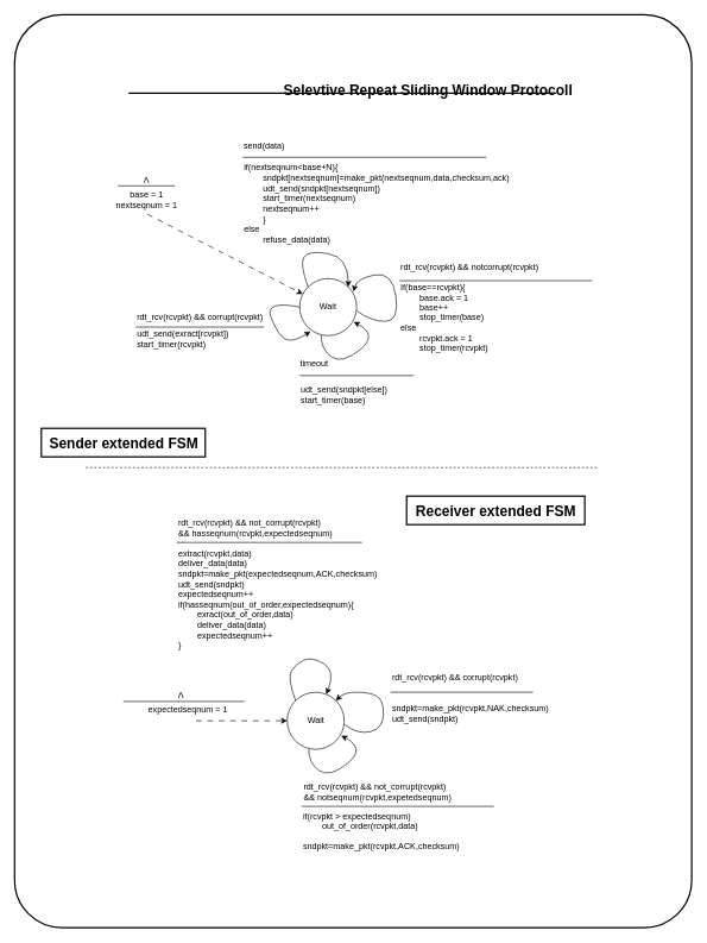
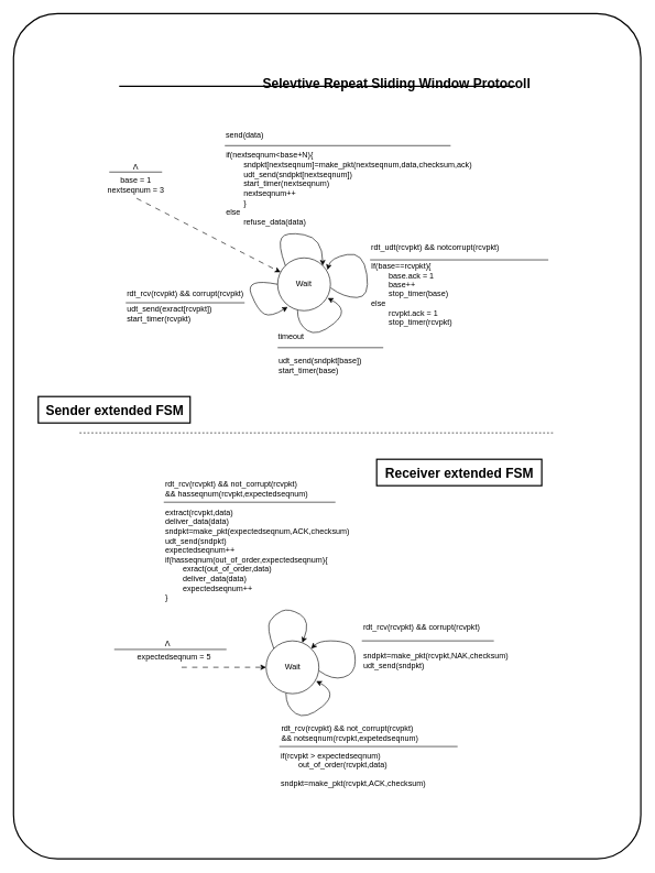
- <mxCell id="4" value="base = 1&lt;br&gt;nextseqnum = 1" style="text;html=1;align=center;verticalAlign=middle;resizable=0;points=[];autosize=1;labelBackgroundColor=none;" vertex="1" parent="1"><mxGeometry x="150" y="260" width="110" height="40" as="geometry" /></mxCell>
+ <mxCell id="4" value="base = 1&lt;br&gt;nextseqnum = 3" style="text;html=1;align=center;verticalAlign=middle;resizable=0;points=[];autosize=1;labelBackgroundColor=none;" vertex="1" parent="1"><mxGeometry x="150" y="260" width="110" height="40" as="geometry" /></mxCell>
- <mxCell id="5" value="rdt_rcv(rcvpkt) &amp;amp;&amp;amp; notcorrupt(rcvpkt)" style="text;html=1;align=left;verticalAlign=middle;resizable=0;points=[];autosize=1;fontSize=12;labelBackgroundColor=none;" vertex="1" parent="1"><mxGeometry x="560" y="360" width="220" height="30" as="geometry" /></mxCell>
+ <mxCell id="5" value="rdt_udt(rcvpkt) &amp;amp;&amp;amp; notcorrupt(rcvpkt)" style="text;html=1;align=left;verticalAlign=middle;resizable=0;points=[];autosize=1;fontSize=12;labelBackgroundColor=none;" vertex="1" parent="1"><mxGeometry x="560" y="360" width="220" height="30" as="geometry" /></mxCell>
- <mxCell id="8" value="udt_send(sndpkt[else])&lt;br&gt;start_timer(base)" style="text;html=1;align=left;verticalAlign=middle;resizable=0;points=[];autosize=1;fontSize=12;labelBackgroundColor=none;" vertex="1" parent="1"><mxGeometry x="420" y="533" width="150" height="40" as="geometry" /></mxCell>
+ <mxCell id="8" value="udt_send(sndpkt[base])&lt;br&gt;start_timer(base)" style="text;html=1;align=left;verticalAlign=middle;resizable=0;points=[];autosize=1;fontSize=12;labelBackgroundColor=none;" vertex="1" parent="1"><mxGeometry x="420" y="533" width="150" height="40" as="geometry" /></mxCell>
- <mxCell id="39" value="expectedseqnum = 1" style="text;html=1;align=center;verticalAlign=middle;resizable=0;points=[];autosize=1;" vertex="1" parent="1"><mxGeometry x="192.5" y="980" width="140" height="30" as="geometry" /></mxCell>
+ <mxCell id="39" value="expectedseqnum = 5" style="text;html=1;align=center;verticalAlign=middle;resizable=0;points=[];autosize=1;" vertex="1" parent="1"><mxGeometry x="192.5" y="980" width="140" height="30" as="geometry" /></mxCell>
